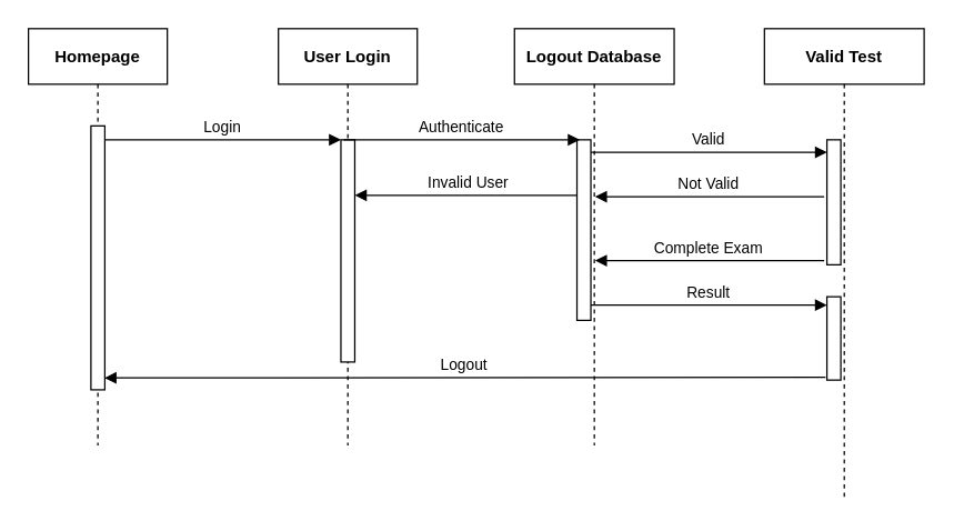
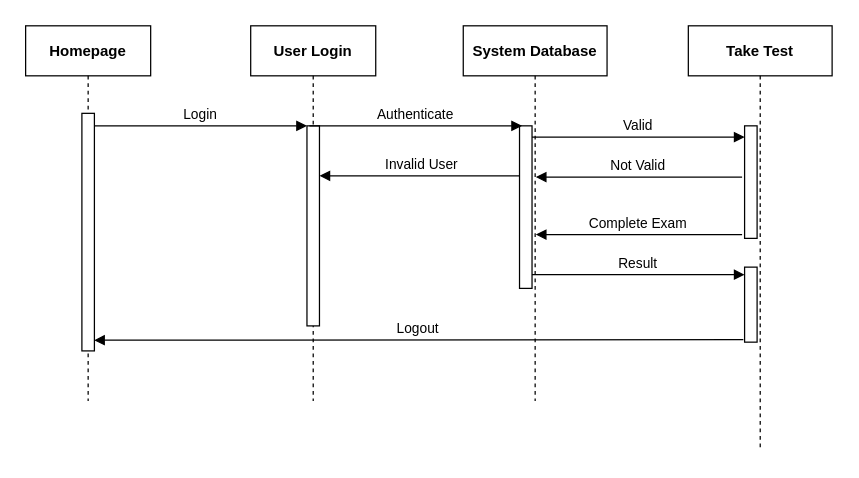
- <mxCell id="8" value="Logout Database" style="shape=umlLifeline;perimeter=lifelinePerimeter;container=1;collapsible=0;recursiveResize=0;rounded=0;shadow=0;strokeWidth=1;fontStyle=1" parent="1" vertex="1"><mxGeometry x="370" y="20" width="115" height="300" as="geometry" /></mxCell>
+ <mxCell id="8" value="System Database" style="shape=umlLifeline;perimeter=lifelinePerimeter;container=1;collapsible=0;recursiveResize=0;rounded=0;shadow=0;strokeWidth=1;fontStyle=1" parent="1" vertex="1"><mxGeometry x="370" y="20" width="115" height="300" as="geometry" /></mxCell>
- <mxCell id="10" value="Valid Test" style="shape=umlLifeline;perimeter=lifelinePerimeter;container=1;collapsible=0;recursiveResize=0;rounded=0;shadow=0;strokeWidth=1;fontStyle=1" parent="1" vertex="1"><mxGeometry x="550" y="20" width="115" height="340" as="geometry" /></mxCell>
+ <mxCell id="10" value="Take Test" style="shape=umlLifeline;perimeter=lifelinePerimeter;container=1;collapsible=0;recursiveResize=0;rounded=0;shadow=0;strokeWidth=1;fontStyle=1" parent="1" vertex="1"><mxGeometry x="550" y="20" width="115" height="340" as="geometry" /></mxCell>
